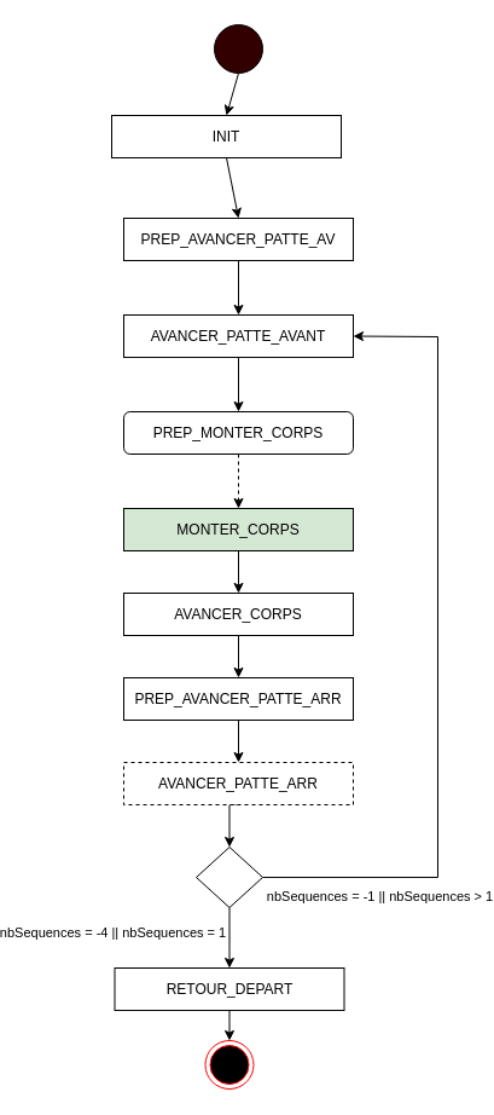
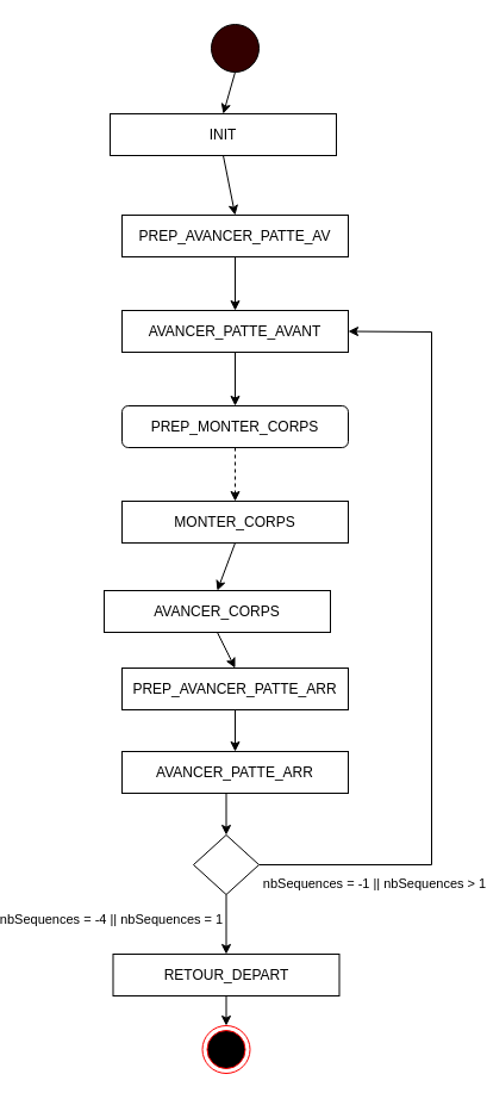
- <mxCell id="8" value="MONTER_CORPS" style="rounded=0;whiteSpace=wrap;html=1;fillColor=#d5e8d4;" parent="1" vertex="1"><mxGeometry x="30" y="420" width="190" height="35" as="geometry" /></mxCell>
+ <mxCell id="8" value="MONTER_CORPS" style="rounded=0;whiteSpace=wrap;html=1;" parent="1" vertex="1"><mxGeometry x="30" y="420" width="190" height="35" as="geometry" /></mxCell>
- <mxCell id="9" value="AVANCER_CORPS" style="rounded=0;whiteSpace=wrap;html=1;" parent="1" vertex="1"><mxGeometry x="30" y="490" width="190" height="35" as="geometry" /></mxCell>
+ <mxCell id="9" value="AVANCER_CORPS" style="rounded=0;whiteSpace=wrap;html=1;" parent="1" vertex="1"><mxGeometry x="15" y="495" width="190" height="35" as="geometry" /></mxCell>
- <mxCell id="12" value="AVANCER_PATTE_ARR" style="rounded=0;whiteSpace=wrap;html=1;dashed=1;" parent="1" vertex="1"><mxGeometry x="30" y="630" width="190" height="35" as="geometry" /></mxCell>
+ <mxCell id="12" value="AVANCER_PATTE_ARR" style="rounded=0;whiteSpace=wrap;html=1;" parent="1" vertex="1"><mxGeometry x="30" y="630" width="190" height="35" as="geometry" /></mxCell>
